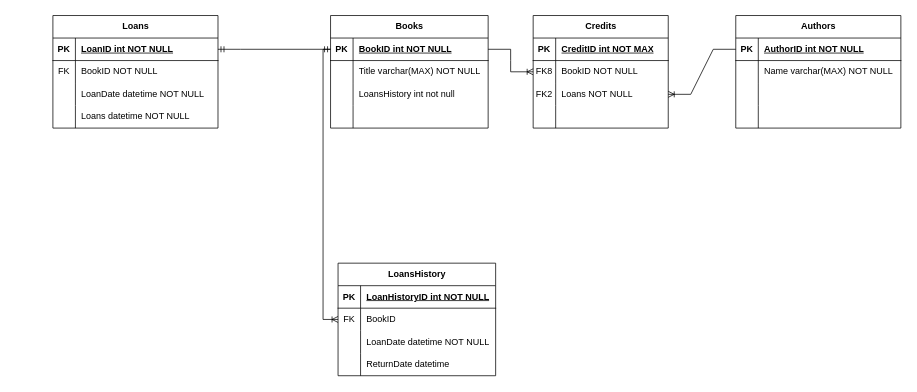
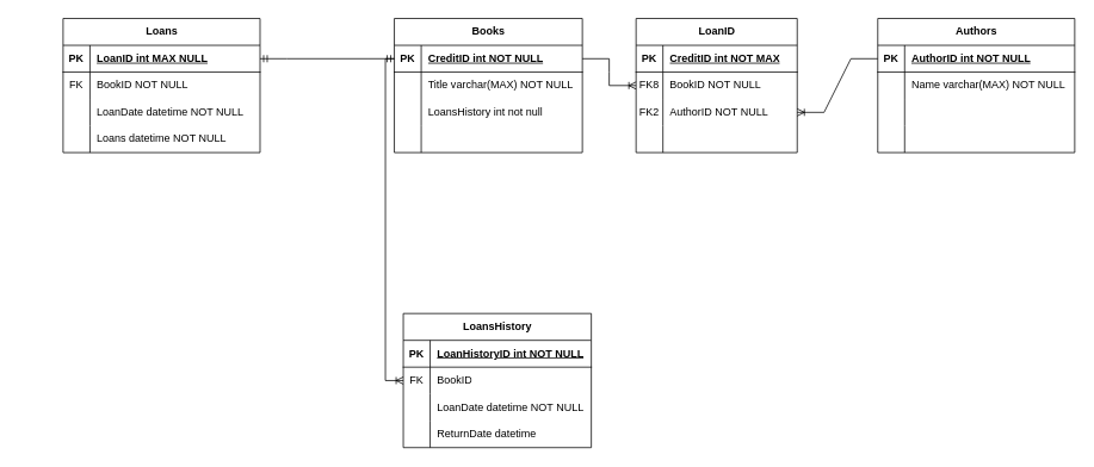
- <mxCell id="28" value="Credits" style="shape=table;startSize=30;container=1;collapsible=1;childLayout=tableLayout;fixedRows=1;rowLines=0;fontStyle=1;align=center;resizeLast=1;html=1;" parent="1" vertex="1"><mxGeometry x="710" width="180" height="150" as="geometry" y="20" /></mxCell>
+ <mxCell id="28" value="LoanID" style="shape=table;startSize=30;container=1;collapsible=1;childLayout=tableLayout;fixedRows=1;rowLines=0;fontStyle=1;align=center;resizeLast=1;html=1;" parent="1" vertex="1"><mxGeometry x="710" width="180" height="150" as="geometry" y="20" /></mxCell>
- <mxCell id="46" value="LoanID int NOT NULL" style="shape=partialRectangle;connectable=0;fillColor=none;top=0;left=0;bottom=0;right=0;align=left;spacingLeft=6;fontStyle=5;overflow=hidden;whiteSpace=wrap;html=1;" parent="44" vertex="1"><mxGeometry x="30" width="190" height="30" as="geometry"><mxRectangle width="190" height="30" as="alternateBounds" /></mxGeometry></mxCell>
+ <mxCell id="46" value="LoanID int MAX NULL" style="shape=partialRectangle;connectable=0;fillColor=none;top=0;left=0;bottom=0;right=0;align=left;spacingLeft=6;fontStyle=5;overflow=hidden;whiteSpace=wrap;html=1;" parent="44" vertex="1"><mxGeometry x="30" width="190" height="30" as="geometry"><mxRectangle width="190" height="30" as="alternateBounds" /></mxGeometry></mxCell>
- <mxCell id="5" value="BookID int NOT NULL" style="shape=partialRectangle;connectable=0;fillColor=none;top=0;left=0;bottom=0;right=0;align=left;spacingLeft=6;fontStyle=5;overflow=hidden;whiteSpace=wrap;html=1;" parent="3" vertex="1"><mxGeometry x="30" width="180" height="30" as="geometry"><mxRectangle width="180" height="30" as="alternateBounds" /></mxGeometry></mxCell>
+ <mxCell id="5" value="CreditID int NOT NULL" style="shape=partialRectangle;connectable=0;fillColor=none;top=0;left=0;bottom=0;right=0;align=left;spacingLeft=6;fontStyle=5;overflow=hidden;whiteSpace=wrap;html=1;" parent="3" vertex="1"><mxGeometry x="30" width="180" height="30" as="geometry"><mxRectangle width="180" height="30" as="alternateBounds" /></mxGeometry></mxCell>
- <mxCell id="37" value="Loans NOT NULL" style="shape=partialRectangle;connectable=0;fillColor=none;top=0;left=0;bottom=0;right=0;align=left;spacingLeft=6;overflow=hidden;whiteSpace=wrap;html=1;" parent="35" vertex="1"><mxGeometry x="30" width="150" height="30" as="geometry"><mxRectangle width="150" height="30" as="alternateBounds" /></mxGeometry></mxCell>
+ <mxCell id="37" value="AuthorID NOT NULL" style="shape=partialRectangle;connectable=0;fillColor=none;top=0;left=0;bottom=0;right=0;align=left;spacingLeft=6;overflow=hidden;whiteSpace=wrap;html=1;" parent="35" vertex="1"><mxGeometry x="30" width="150" height="30" as="geometry"><mxRectangle width="150" height="30" as="alternateBounds" /></mxGeometry></mxCell>
